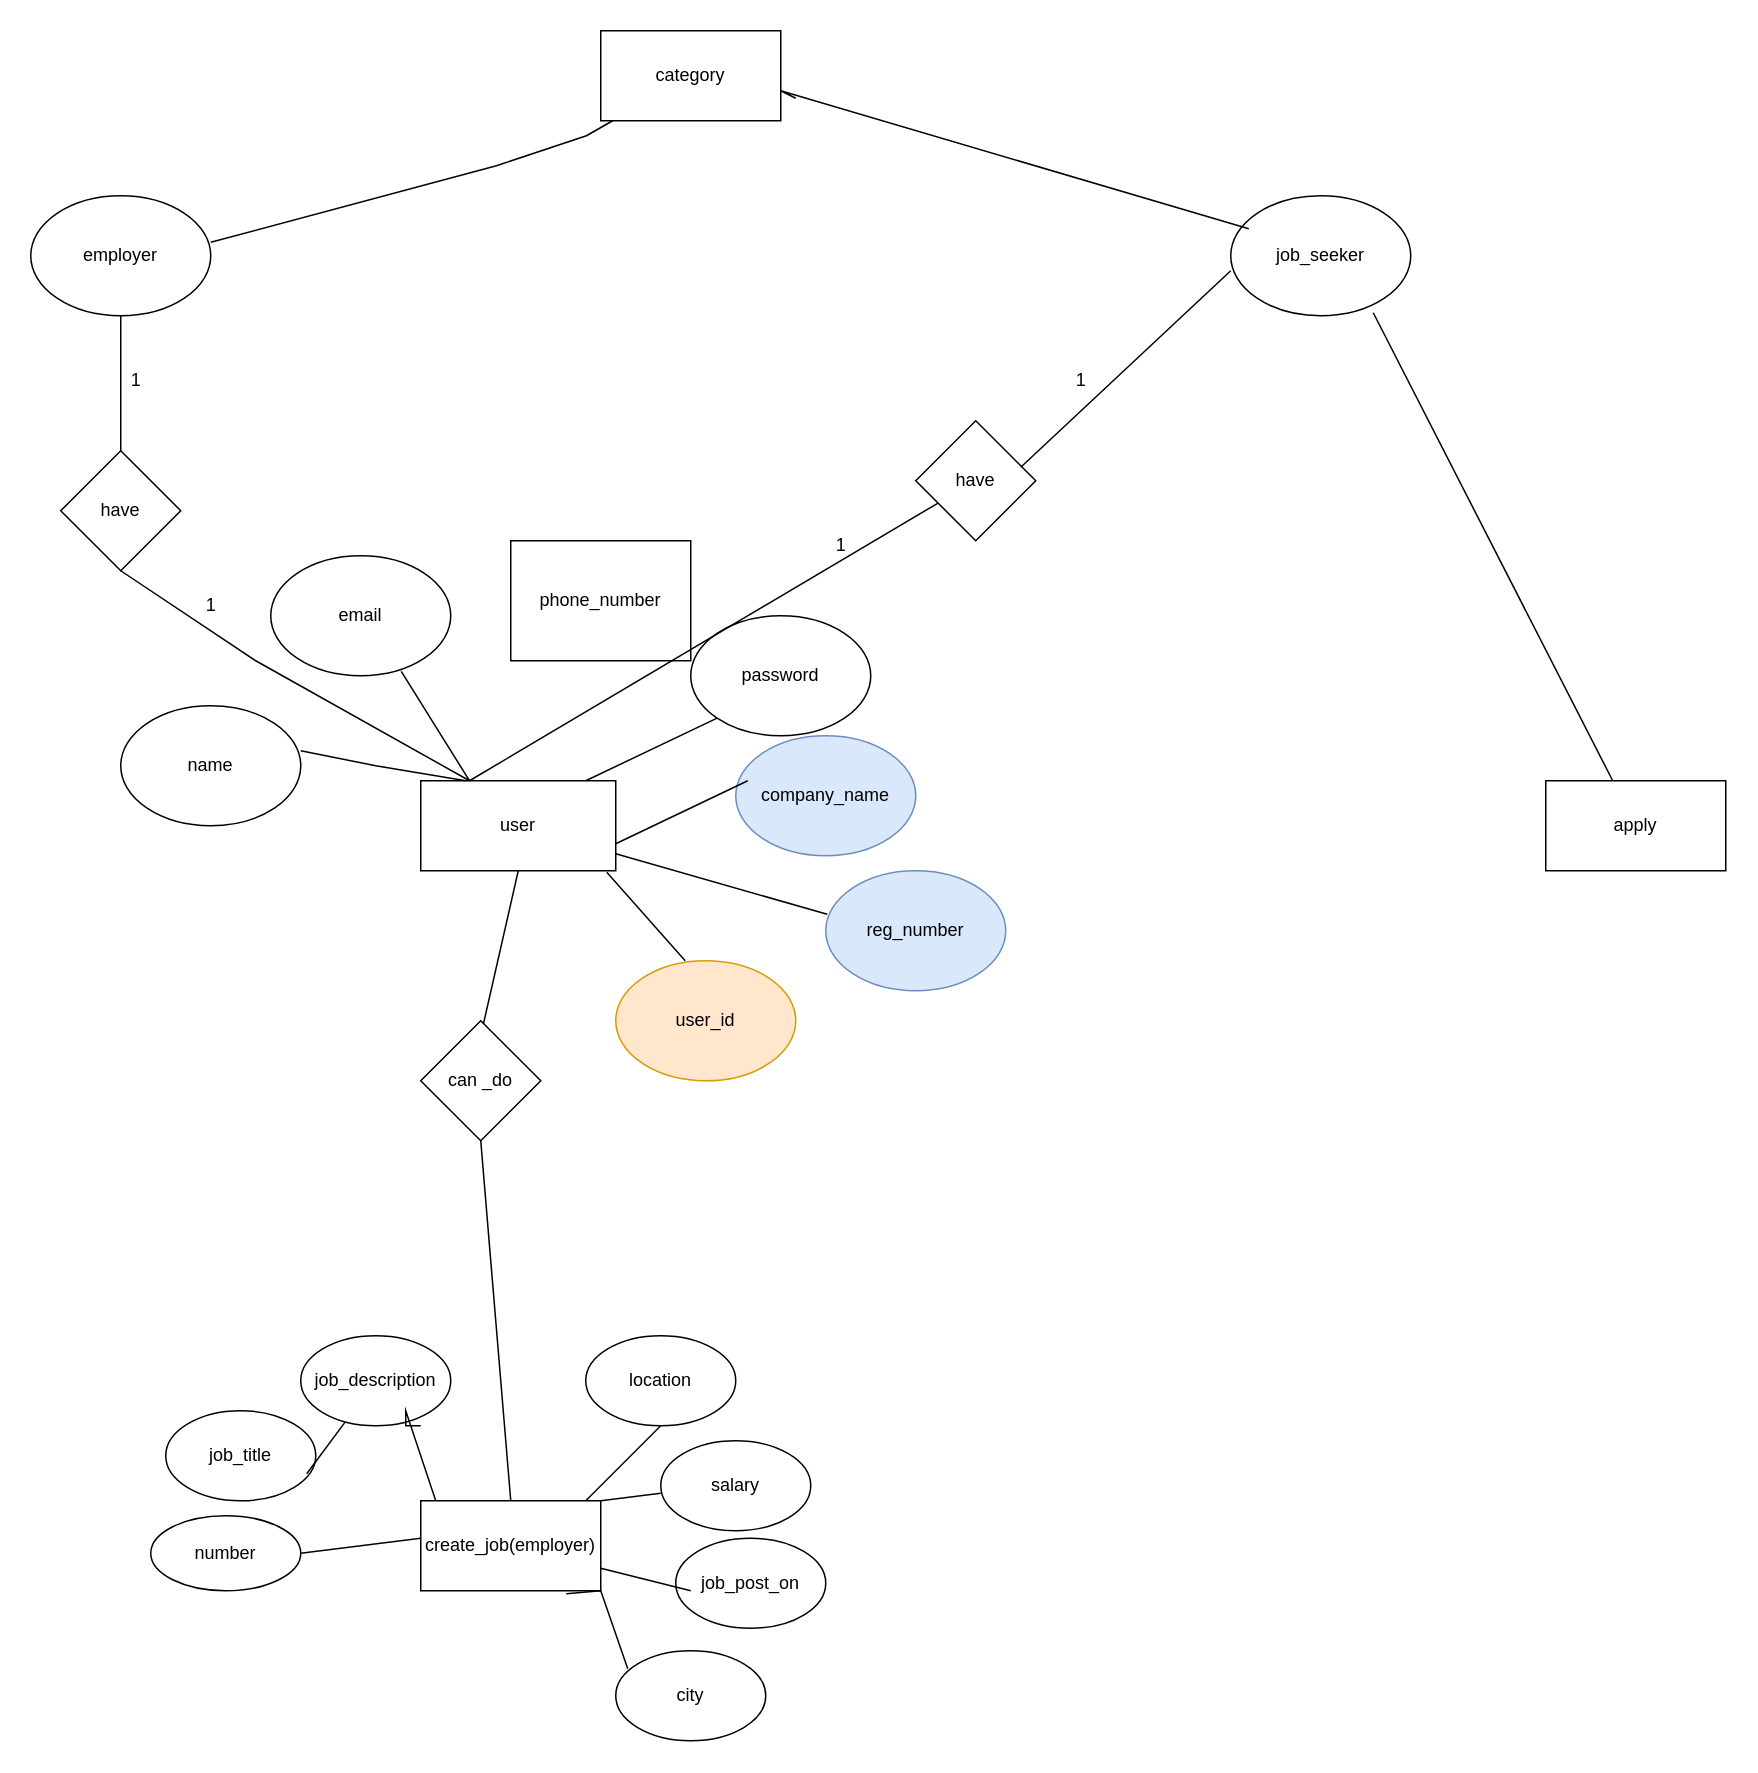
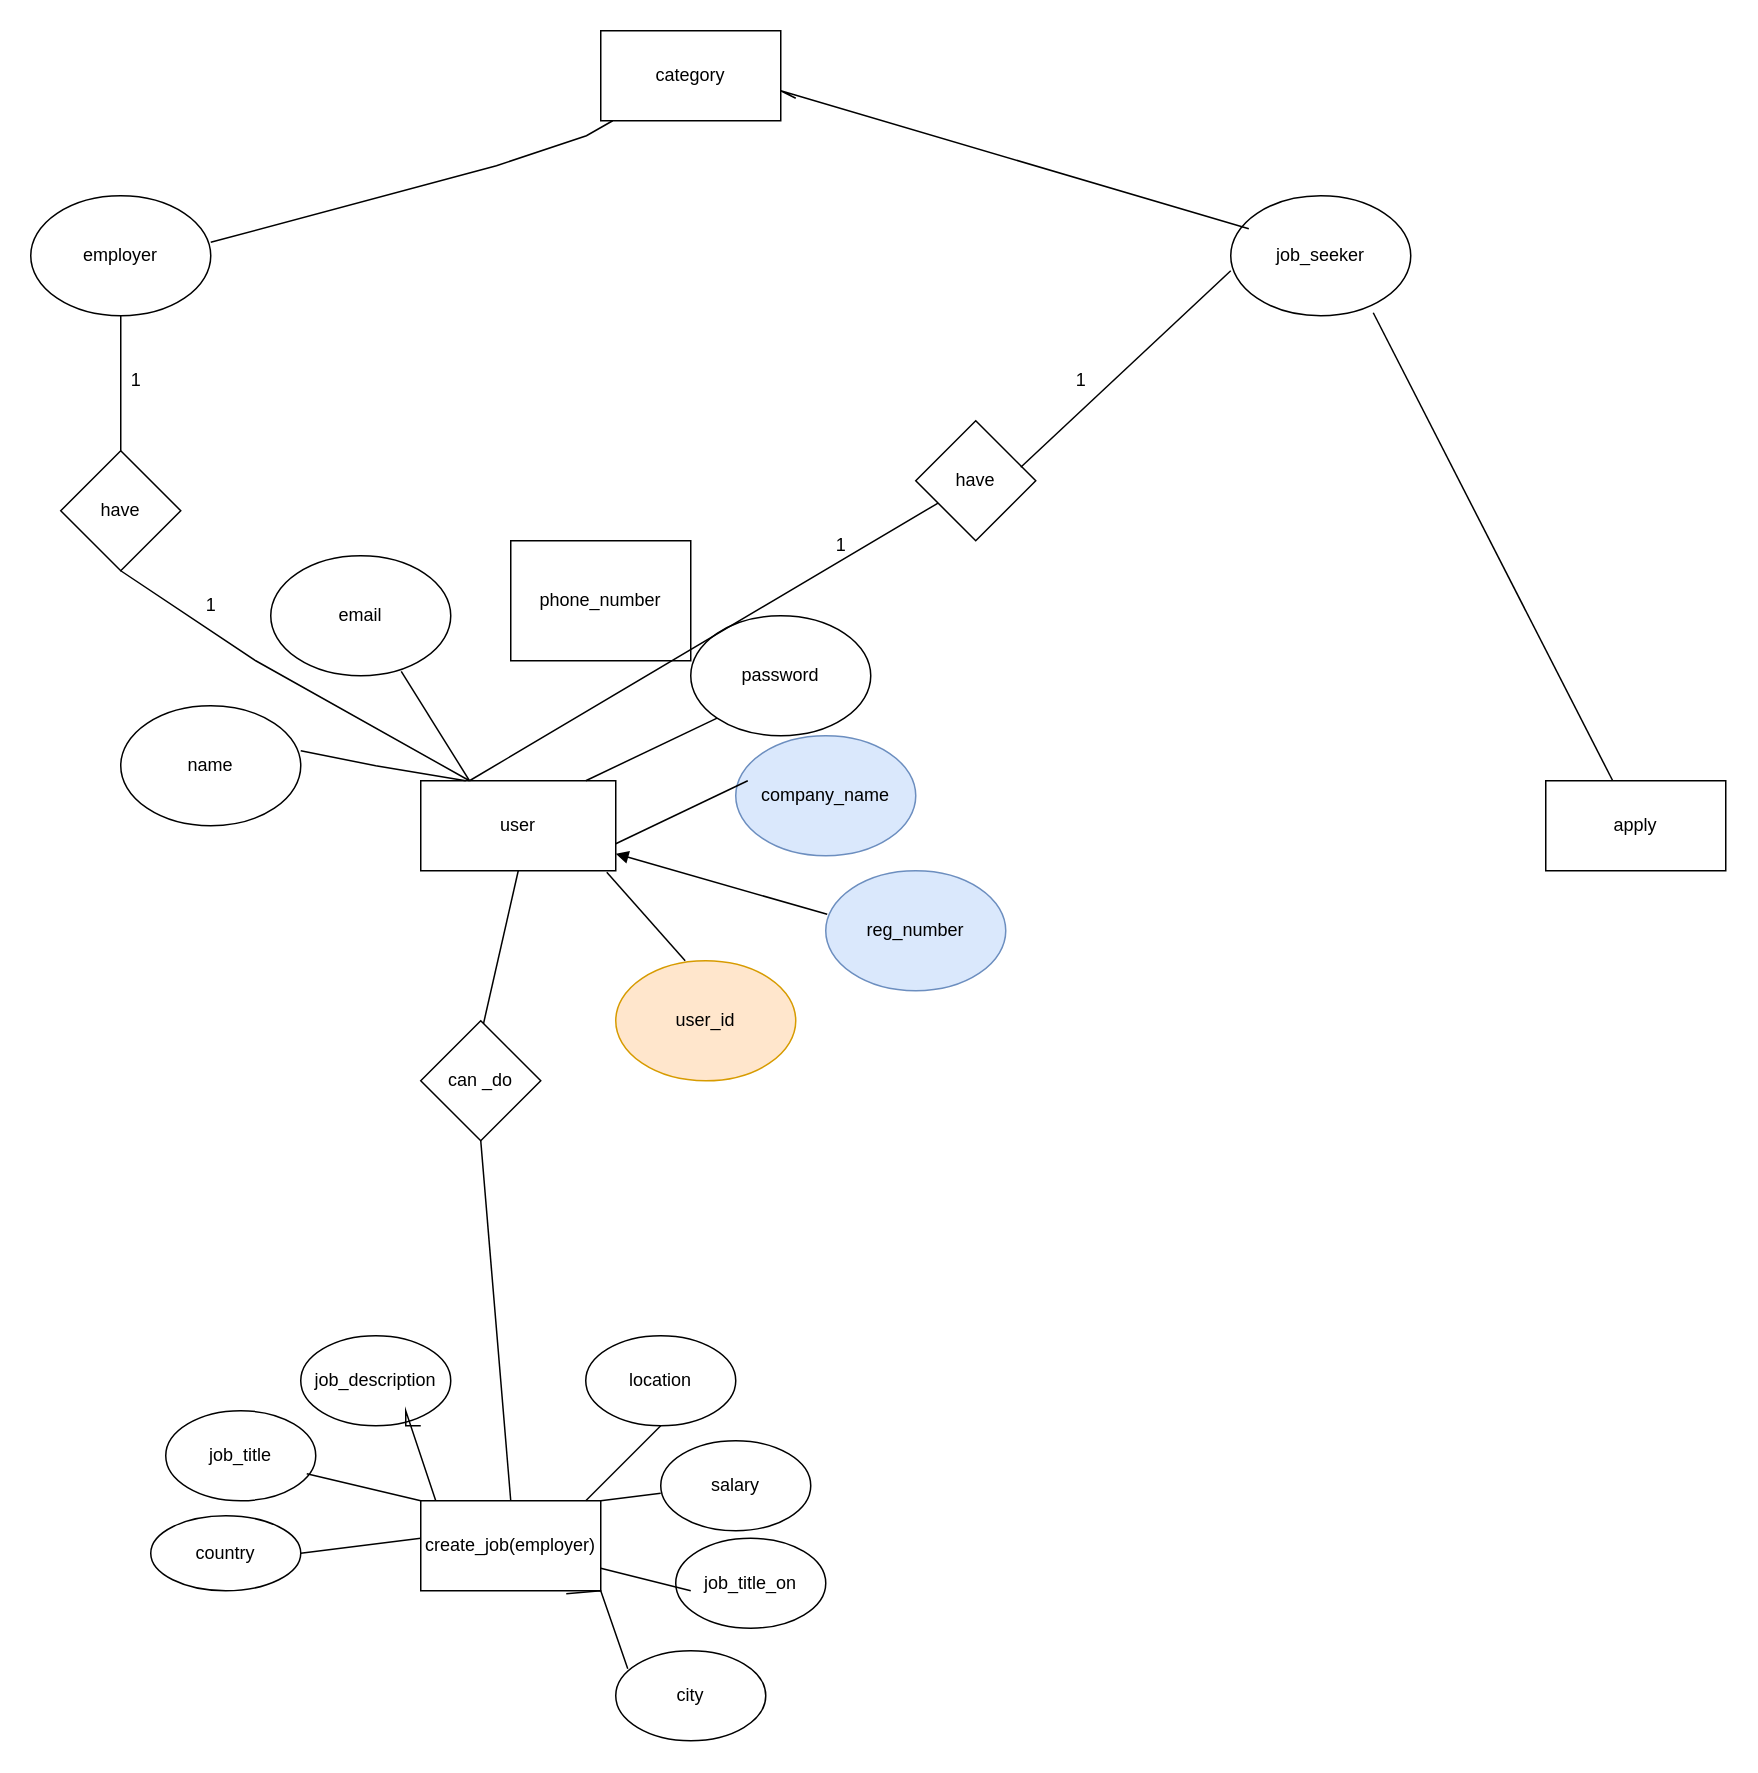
- <mxCell id="27" value="" style="endArrow=none;html=1;rounded=0;exitX=0.008;exitY=0.363;exitDx=0;exitDy=0;exitPerimeter=0;" edge="1" parent="1" source="26" target="2"><mxGeometry width="50" height="50" relative="1" as="geometry"><mxPoint x="508" y="530" as="sourcePoint" /><mxPoint x="420" y="572" as="targetPoint" /><Array as="points" /></mxGeometry></mxCell>
+ <mxCell id="27" value="" style="endArrow=block;html=1;rounded=0;exitX=0.008;exitY=0.363;exitDx=0;exitDy=0;exitPerimeter=0;" edge="1" parent="1" source="26" target="2"><mxGeometry width="50" height="50" relative="1" as="geometry"><mxPoint x="508" y="530" as="sourcePoint" /><mxPoint x="420" y="572" as="targetPoint" /><Array as="points" /></mxGeometry></mxCell>
- <mxCell id="35" value="" style="endArrow=none;html=1;rounded=0;exitX=0.94;exitY=0.7;exitDx=0;exitDy=0;exitPerimeter=0;" edge="1" parent="1" source="30" target="31"><mxGeometry width="50" height="50" relative="1" as="geometry"><mxPoint x="208.176" y="988.029" as="sourcePoint" /><mxPoint x="250" y="980" as="targetPoint" /></mxGeometry></mxCell>
+ <mxCell id="35" value="" style="endArrow=none;html=1;rounded=0;entryX=0;entryY=0;entryDx=0;entryDy=0;exitX=0.94;exitY=0.7;exitDx=0;exitDy=0;exitPerimeter=0;" edge="1" parent="1" source="30" target="28"><mxGeometry width="50" height="50" relative="1" as="geometry"><mxPoint x="208.176" y="988.029" as="sourcePoint" /><mxPoint x="250" y="980" as="targetPoint" /></mxGeometry></mxCell>
- <mxCell id="38" value="number" style="ellipse;whiteSpace=wrap;html=1;" vertex="1" parent="1"><mxGeometry x="100" y="1010" width="100" height="50" as="geometry" /></mxCell>
+ <mxCell id="38" value="country" style="ellipse;whiteSpace=wrap;html=1;" vertex="1" parent="1"><mxGeometry x="100" y="1010" width="100" height="50" as="geometry" /></mxCell>
- <mxCell id="37" value="job_post_on" style="ellipse;whiteSpace=wrap;html=1;" vertex="1" parent="1"><mxGeometry x="450" y="1025" width="100" height="60" as="geometry" /></mxCell>
+ <mxCell id="37" value="job_title_on" style="ellipse;whiteSpace=wrap;html=1;" vertex="1" parent="1"><mxGeometry x="450" y="1025" width="100" height="60" as="geometry" /></mxCell>
